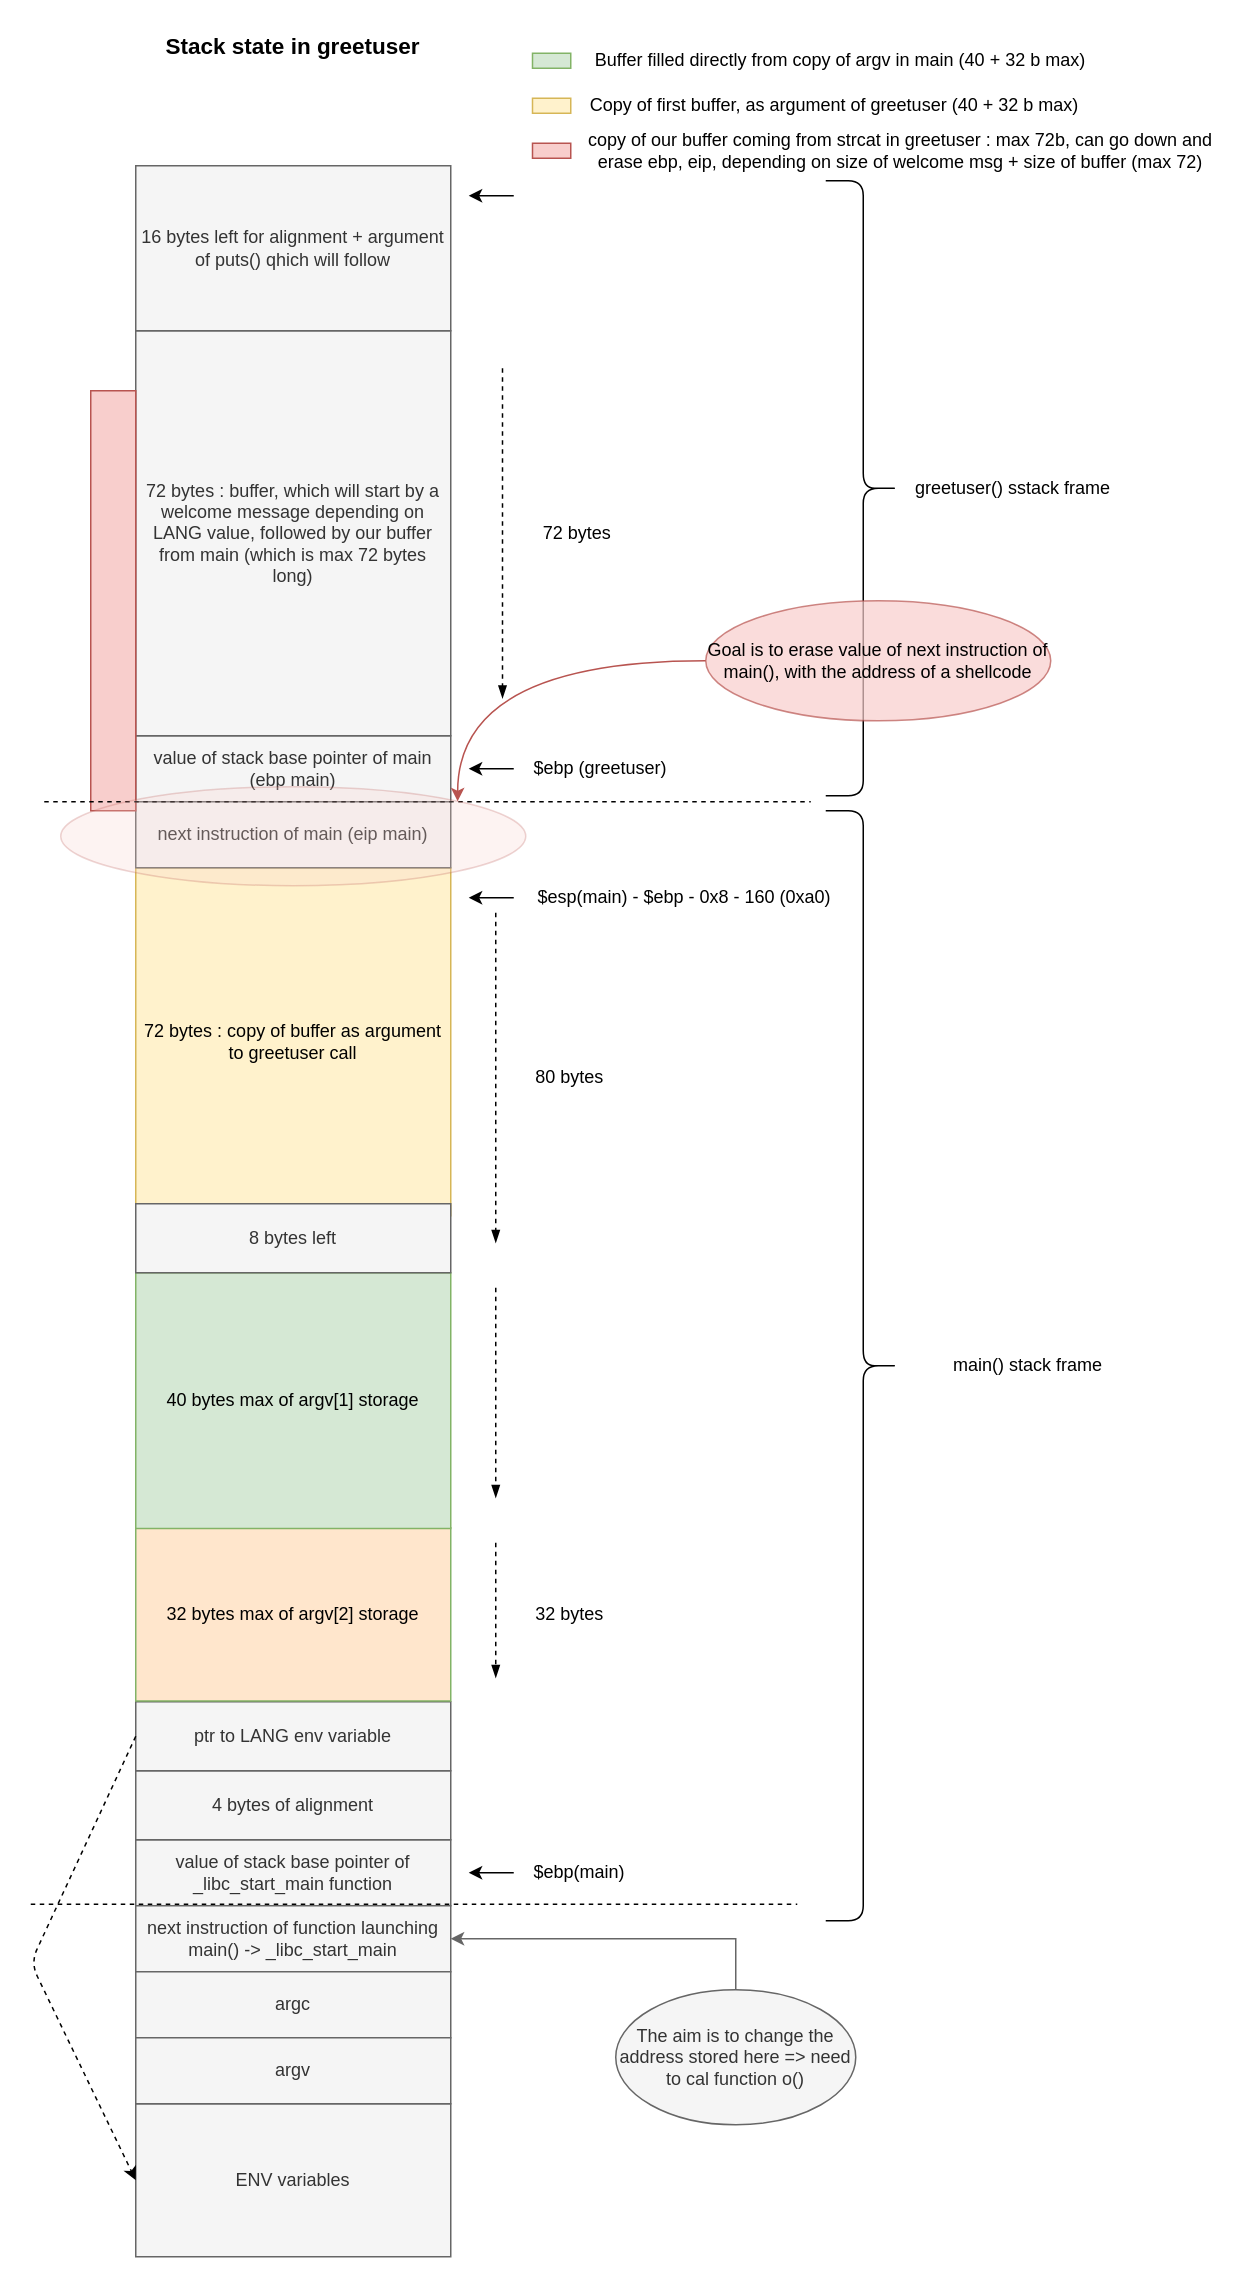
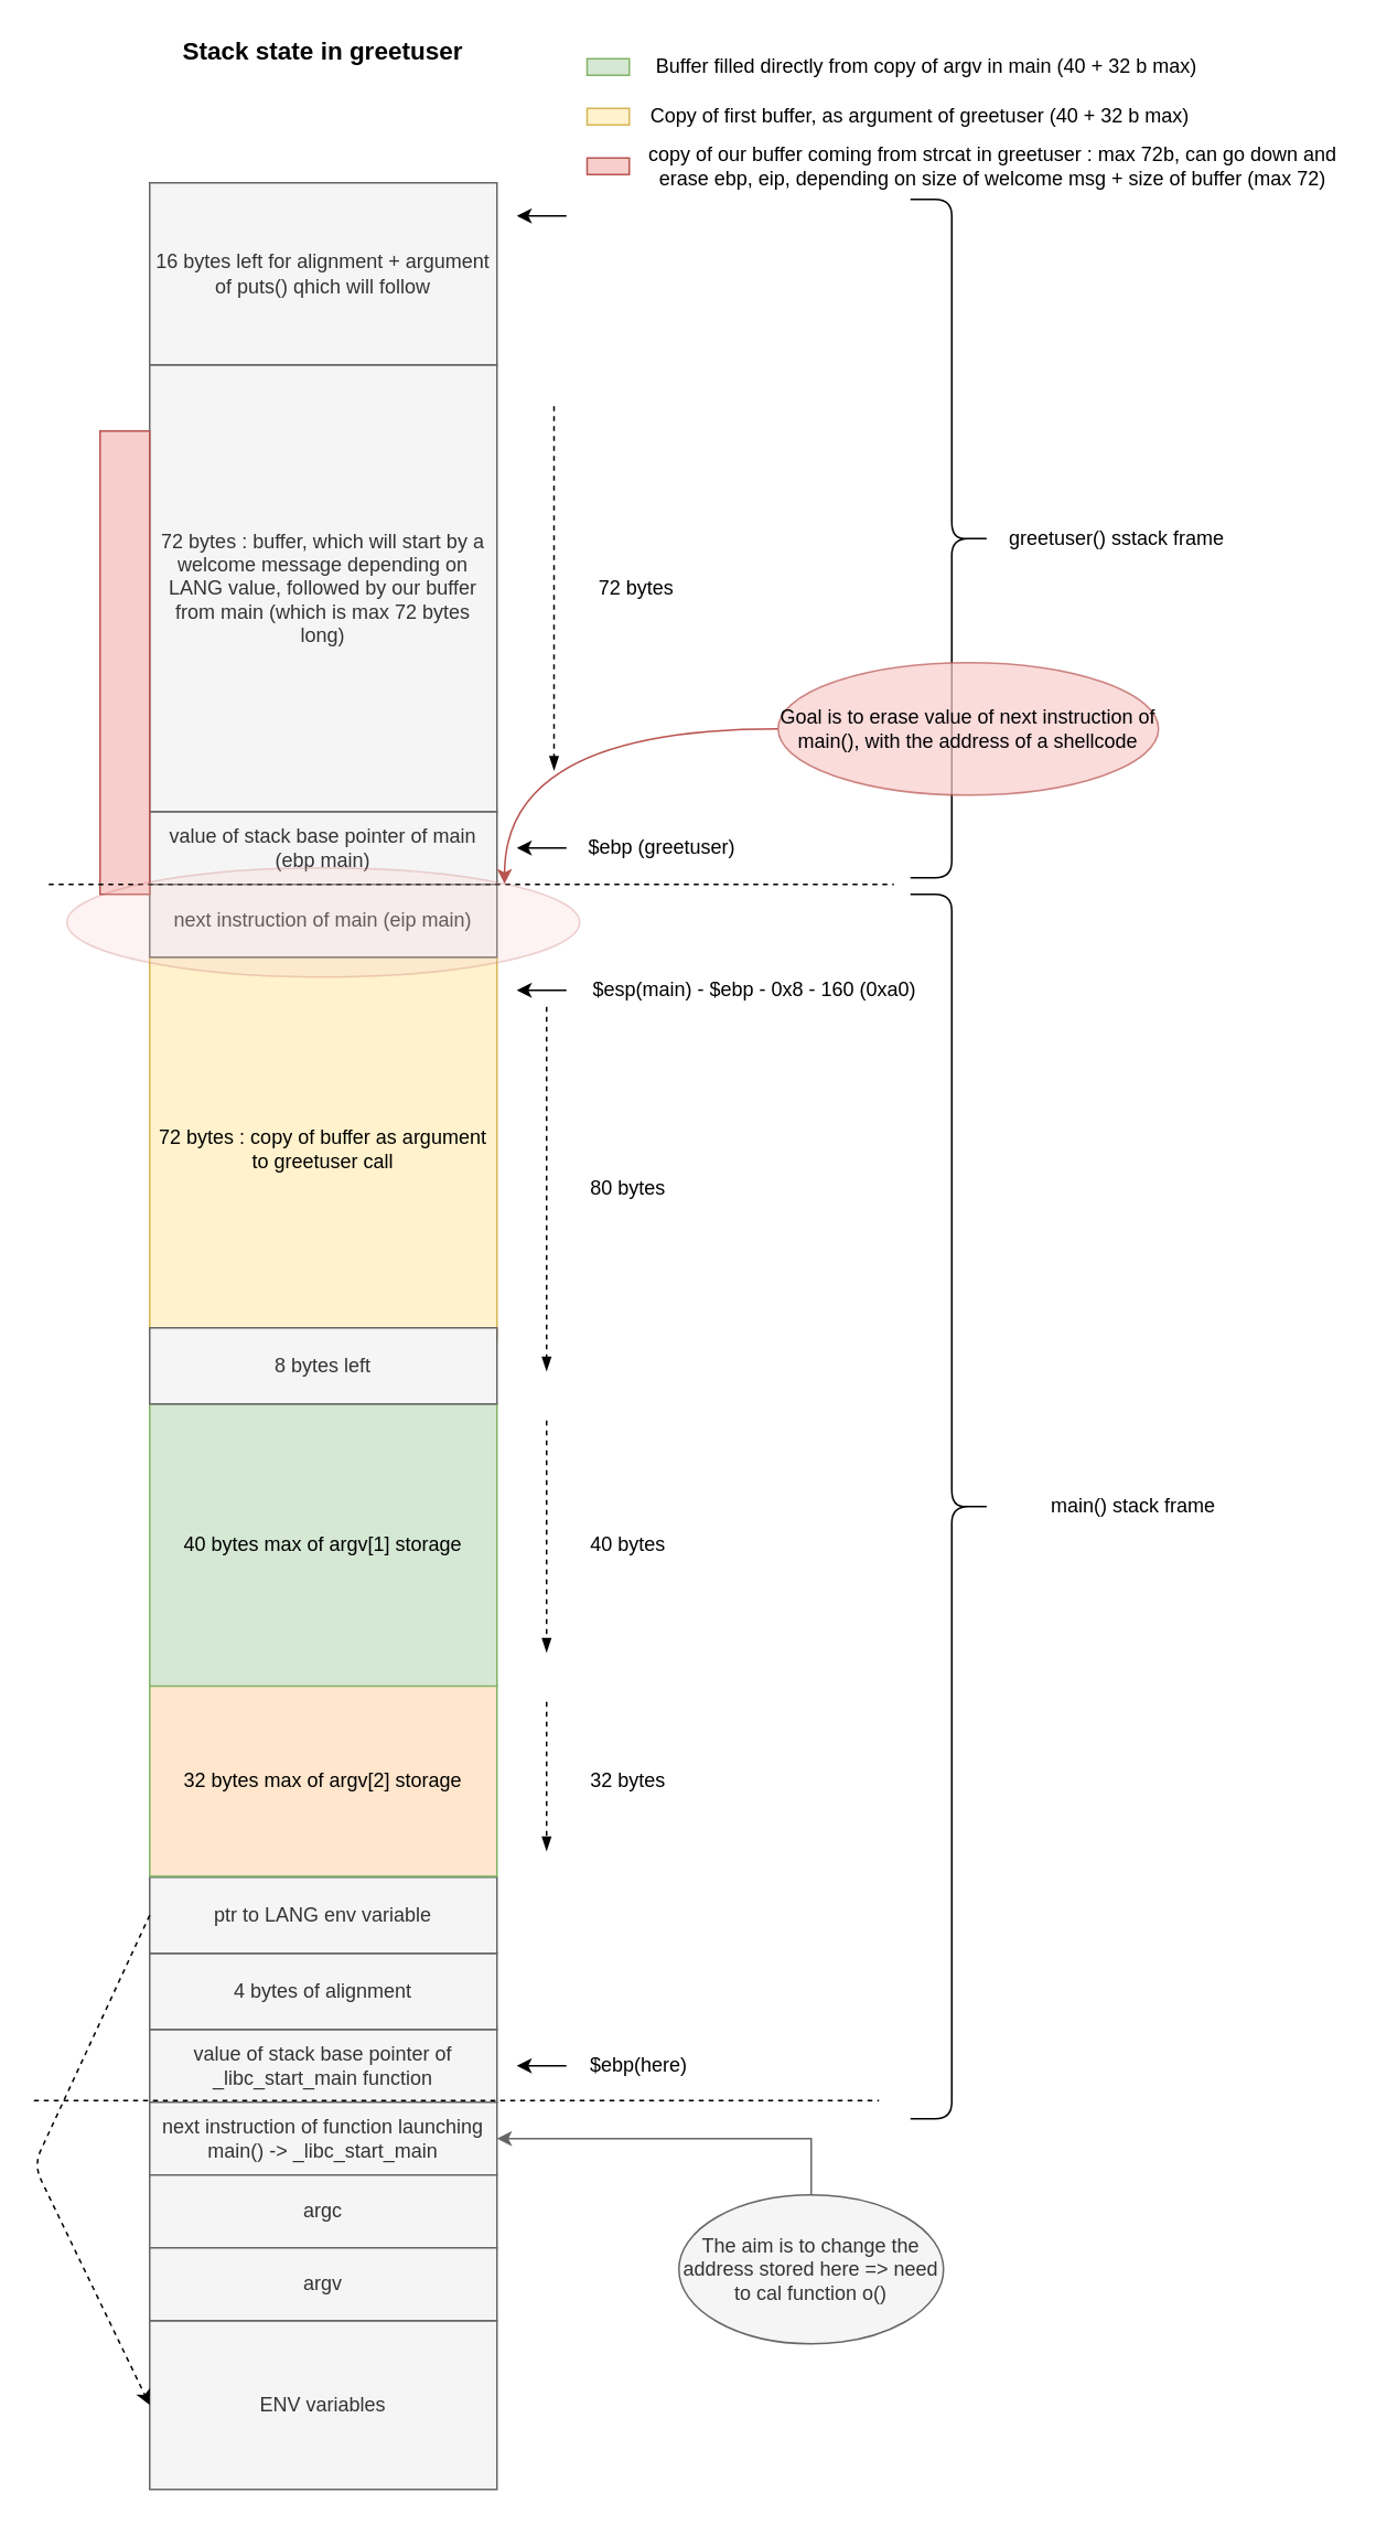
+ <mxCell id="20" value="40 bytes" style="text;html=1;strokeColor=none;fillColor=none;align=center;verticalAlign=middle;whiteSpace=wrap;rounded=0;" vertex="1" parent="1"><mxGeometry x="339" y="923.25" width="81" height="20" as="geometry" /></mxCell>
- <mxCell id="9" value="$ebp(main)" style="text;html=1;strokeColor=none;fillColor=none;align=center;verticalAlign=middle;whiteSpace=wrap;rounded=0;" parent="1" vertex="1"><mxGeometry x="342" y="1238" width="88" height="20" as="geometry" /></mxCell>
+ <mxCell id="9" value="$ebp(here)" style="text;html=1;strokeColor=none;fillColor=none;align=center;verticalAlign=middle;whiteSpace=wrap;rounded=0;" parent="1" vertex="1"><mxGeometry x="342" y="1238" width="88" height="20" as="geometry" /></mxCell>
